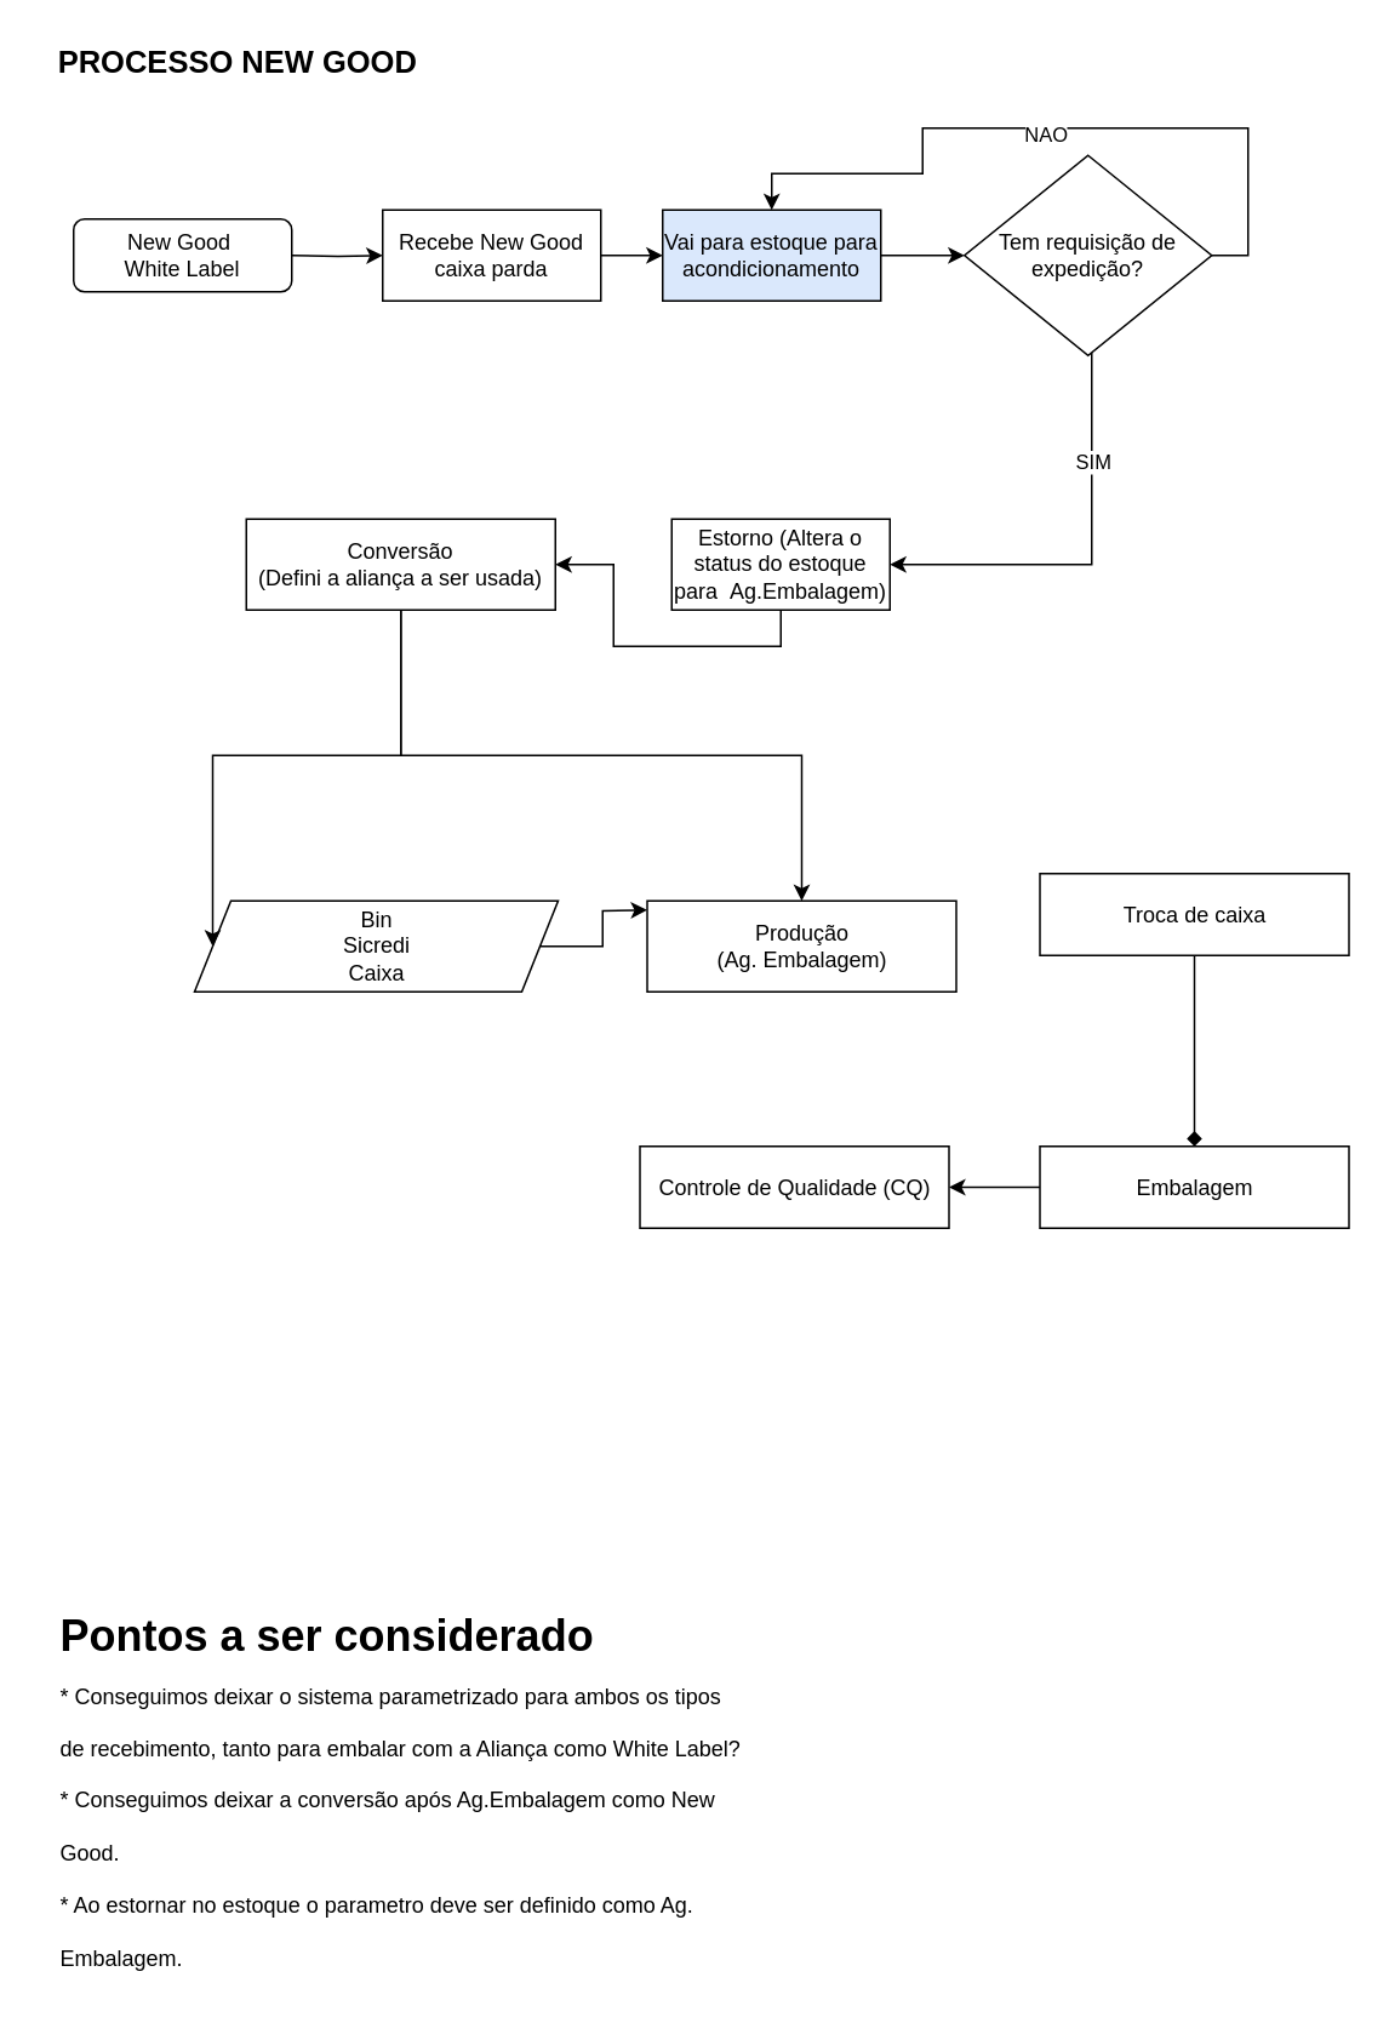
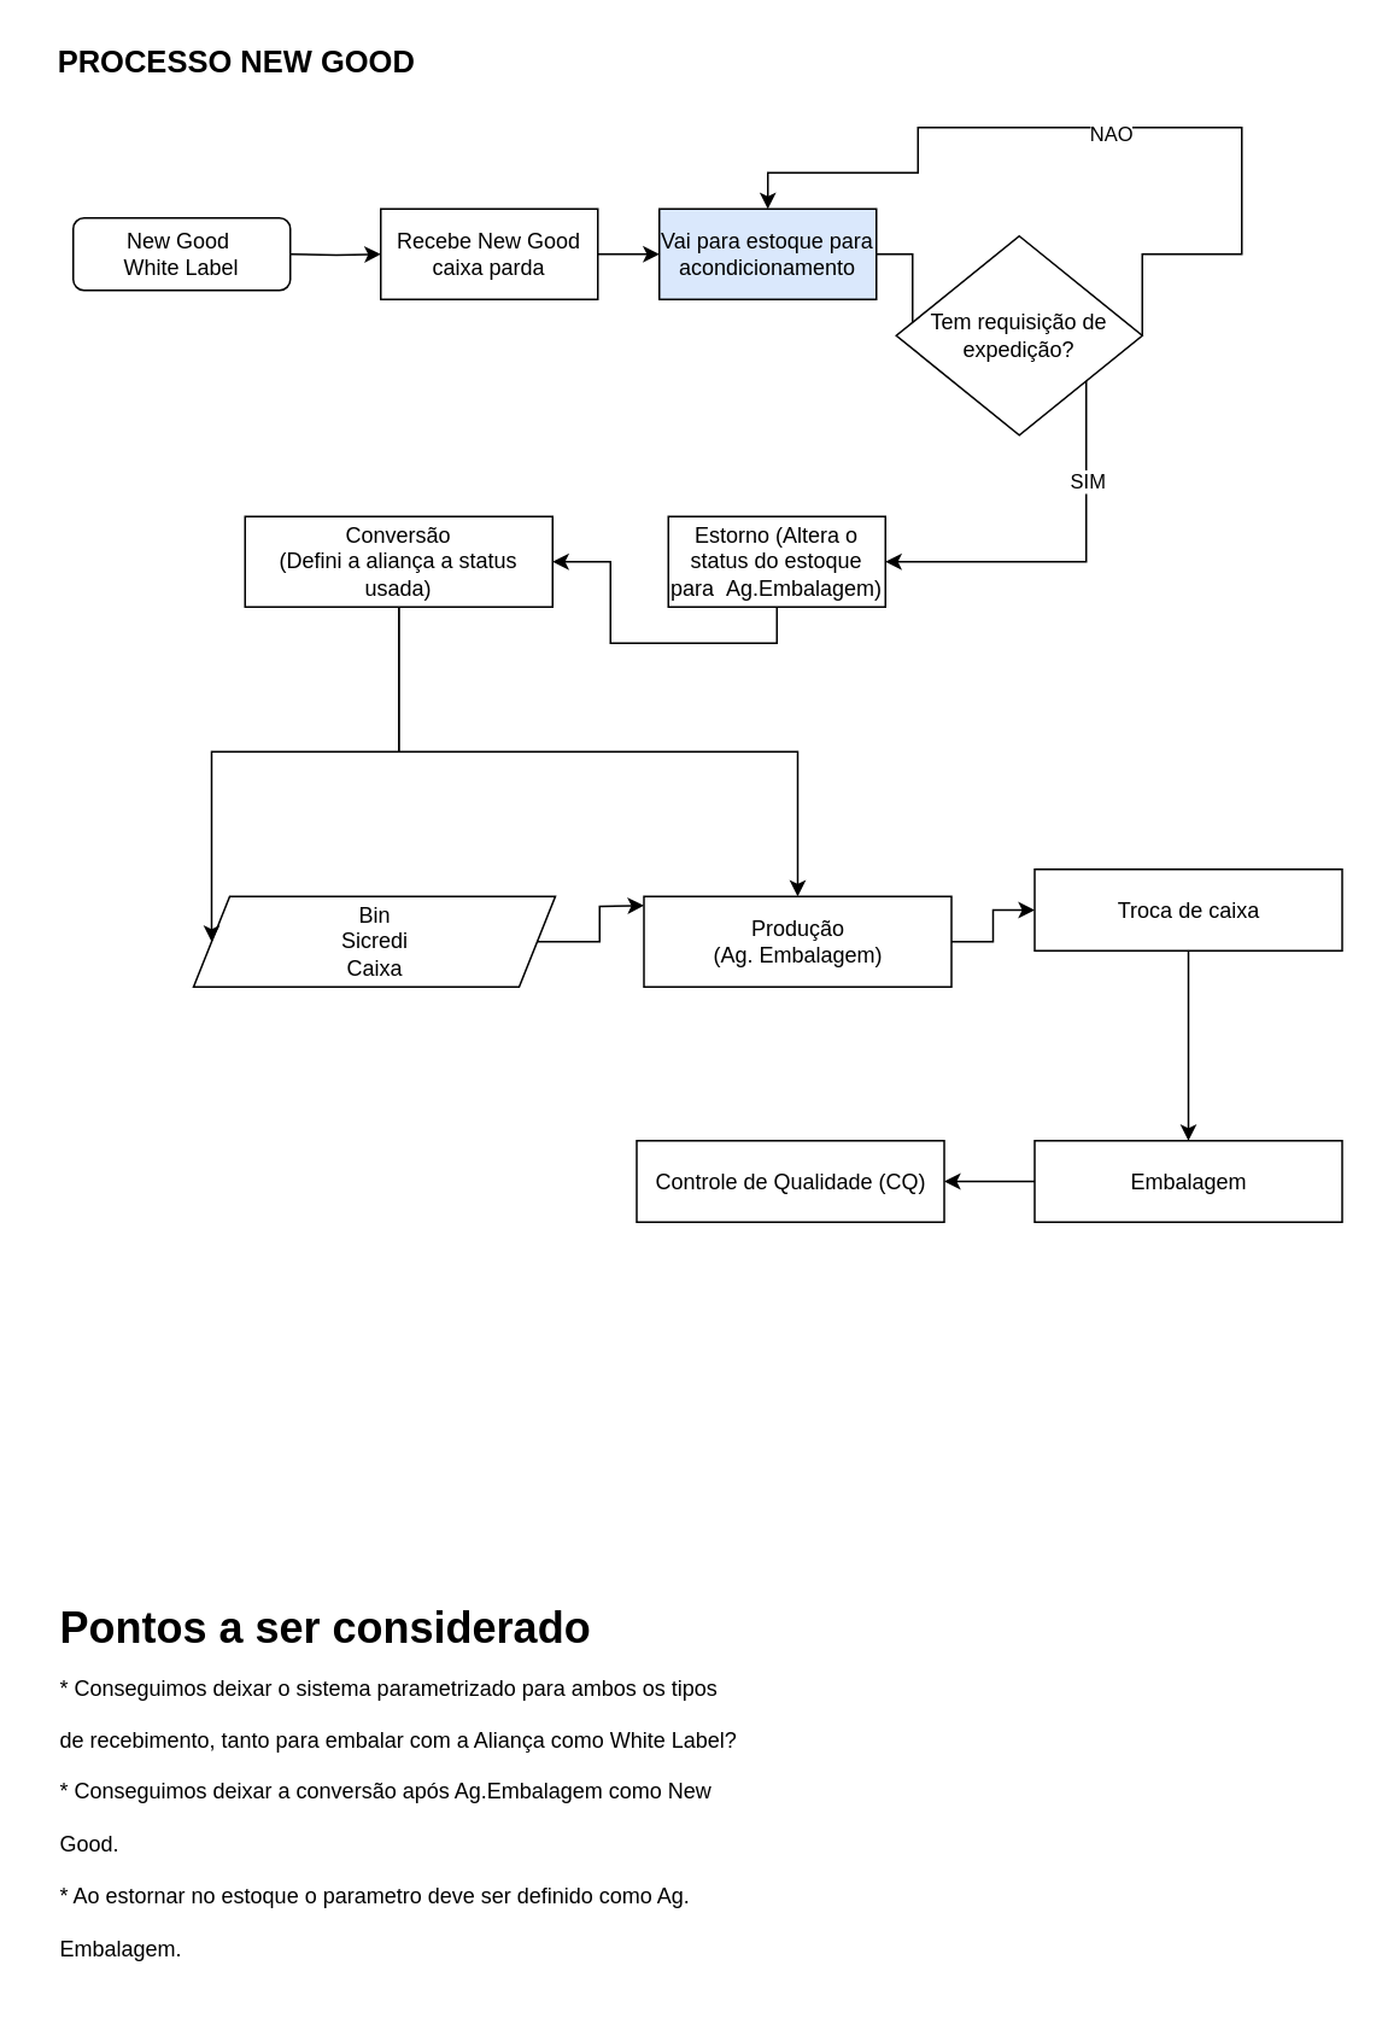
- <mxCell id="12" value="Tem requisição de expedição?" style="rhombus;whiteSpace=wrap;html=1;" vertex="1" parent="1"><mxGeometry x="530" y="85" width="136" height="110" as="geometry" /></mxCell>
+ <mxCell id="12" value="Tem requisição de expedição?" style="rhombus;whiteSpace=wrap;html=1;" vertex="1" parent="1"><mxGeometry x="495" y="130" width="136" height="110" as="geometry" /></mxCell>
- <mxCell id="23" value="Conversão&lt;br&gt;(Defini a aliança a ser usada)" style="rounded=1;whiteSpace=wrap;html=1;arcSize=0;" vertex="1" parent="1"><mxGeometry x="135" y="285" width="170" height="50" as="geometry" /></mxCell>
+ <mxCell id="23" value="Conversão&lt;br&gt;(Defini a aliança a status usada)" style="rounded=1;whiteSpace=wrap;html=1;arcSize=0;" vertex="1" parent="1"><mxGeometry x="135" y="285" width="170" height="50" as="geometry" /></mxCell>
+ <mxCell id="25" value="" style="edgeStyle=orthogonalEdgeStyle;rounded=0;orthogonalLoop=1;jettySize=auto;html=1;" edge="1" parent="1" source="26" target="20"><mxGeometry relative="1" as="geometry" /></mxCell>
- <mxCell id="19" value="" style="edgeStyle=orthogonalEdgeStyle;rounded=0;orthogonalLoop=1;jettySize=auto;html=1;endArrow=diamond;" edge="1" parent="1" source="20" target="18"><mxGeometry relative="1" as="geometry" /></mxCell>
+ <mxCell id="19" value="" style="edgeStyle=orthogonalEdgeStyle;rounded=0;orthogonalLoop=1;jettySize=auto;html=1;" edge="1" parent="1" source="20" target="18"><mxGeometry relative="1" as="geometry" /></mxCell>
